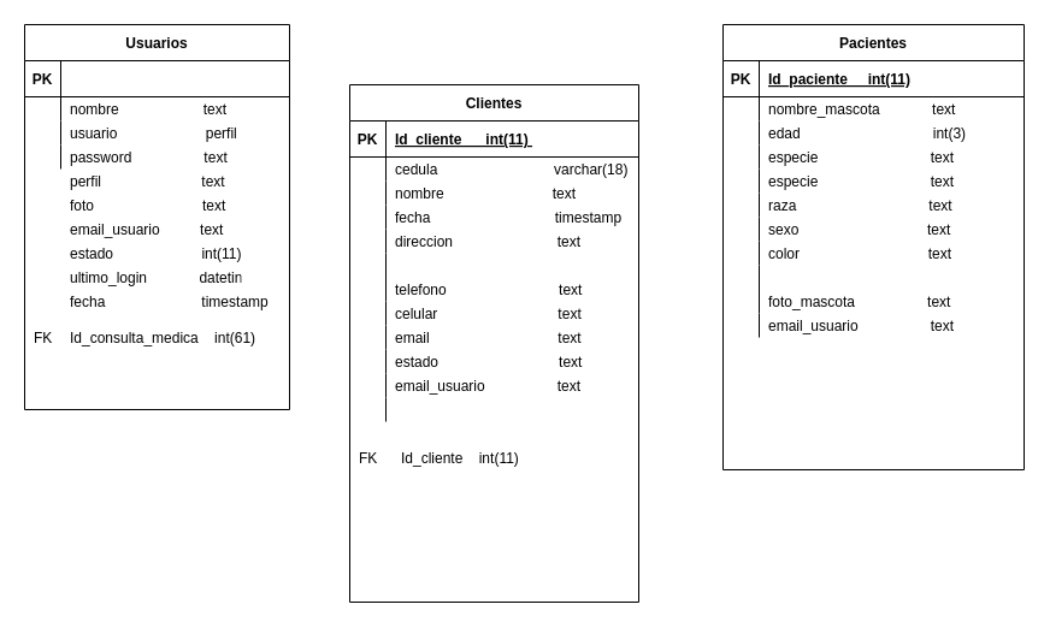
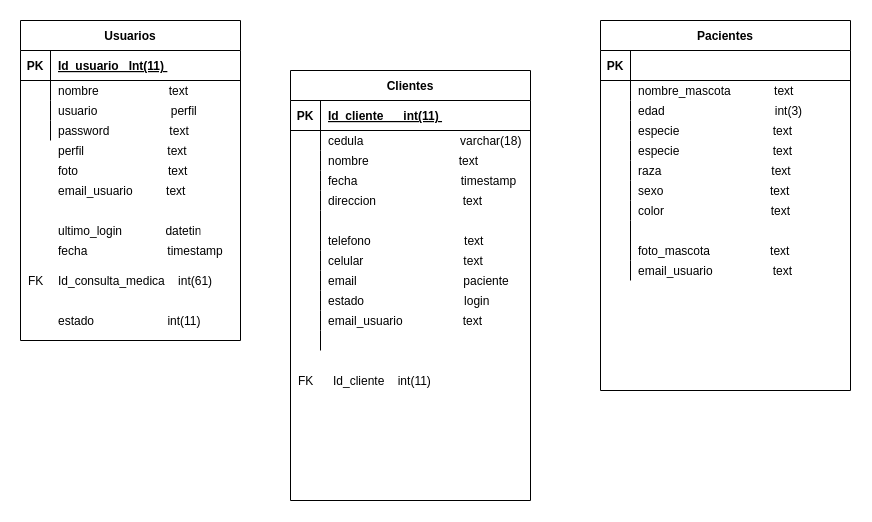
+ <mxCell id="7" value="Id_usuario   Int(11) " style="shape=partialRectangle;connectable=0;fillColor=none;top=0;left=0;bottom=0;right=0;align=left;spacingLeft=6;fontStyle=5;overflow=hidden;" vertex="1" parent="5"><mxGeometry x="30" width="190" height="30" as="geometry" /></mxCell>
- <mxCell id="26" value="Id_paciente     int(11)" style="shape=partialRectangle;overflow=hidden;connectable=0;fillColor=none;top=0;left=0;bottom=0;right=0;align=left;spacingLeft=6;fontStyle=5;" vertex="1" parent="24"><mxGeometry x="30" width="220" height="30" as="geometry" /></mxCell>
- <mxCell id="18" value="estado                      int(11)" style="shape=partialRectangle;connectable=0;fillColor=none;top=0;left=0;bottom=0;right=0;align=left;spacingLeft=6;overflow=hidden;" vertex="1" parent="1"><mxGeometry x="50" y="200" width="150" height="20" as="geometry" /></mxCell>
+ <mxCell id="18" value="estado                      int(11)" style="shape=partialRectangle;connectable=0;fillColor=none;top=0;left=0;bottom=0;right=0;align=left;spacingLeft=6;overflow=hidden;" vertex="1" parent="1"><mxGeometry x="50" y="310" width="150" height="20" as="geometry" /></mxCell>
- <mxCell id="82" value="email                                text" style="shape=partialRectangle;overflow=hidden;connectable=0;fillColor=none;top=0;left=0;bottom=0;right=0;align=left;spacingLeft=6;" vertex="1" parent="80"><mxGeometry x="30" width="210" height="20" as="geometry" /></mxCell>
+ <mxCell id="82" value="email                                paciente" style="shape=partialRectangle;overflow=hidden;connectable=0;fillColor=none;top=0;left=0;bottom=0;right=0;align=left;spacingLeft=6;" vertex="1" parent="80"><mxGeometry x="30" width="210" height="20" as="geometry" /></mxCell>
- <mxCell id="85" value="estado                              text " style="shape=partialRectangle;overflow=hidden;connectable=0;fillColor=none;top=0;left=0;bottom=0;right=0;align=left;spacingLeft=6;" vertex="1" parent="83"><mxGeometry x="30" width="210" height="20" as="geometry" /></mxCell>
+ <mxCell id="85" value="estado                              login " style="shape=partialRectangle;overflow=hidden;connectable=0;fillColor=none;top=0;left=0;bottom=0;right=0;align=left;spacingLeft=6;" vertex="1" parent="83"><mxGeometry x="30" width="210" height="20" as="geometry" /></mxCell>
